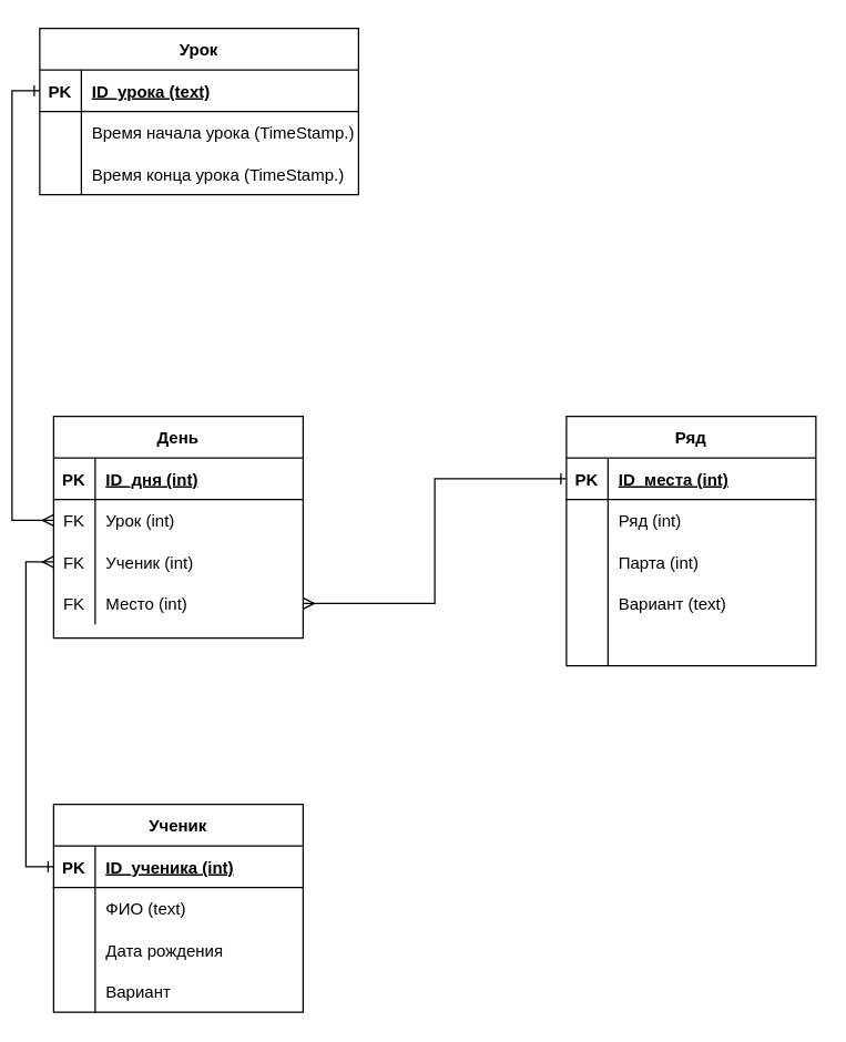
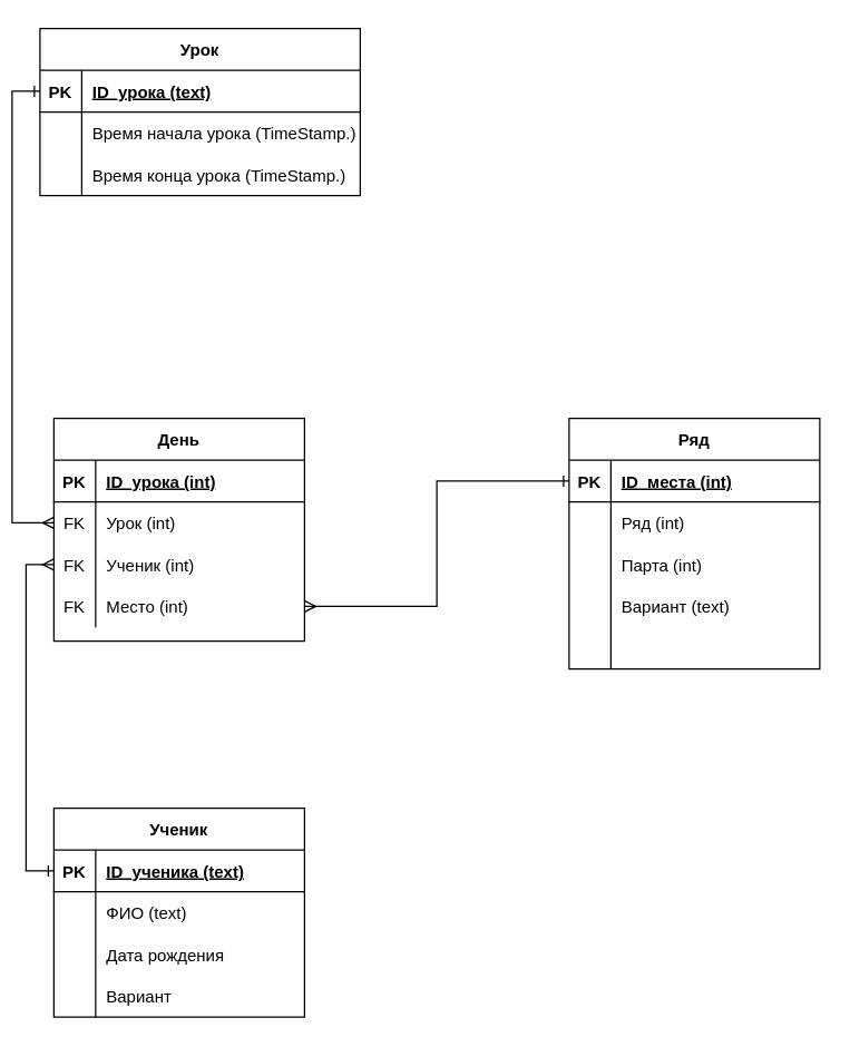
- <mxCell id="44" value="ID_дня (int)" style="shape=partialRectangle;connectable=0;fillColor=none;top=0;left=0;bottom=0;right=0;align=left;spacingLeft=6;fontStyle=5;overflow=hidden;strokeColor=default;fontFamily=Helvetica;fontSize=12;fontColor=default;" vertex="1" parent="42"><mxGeometry x="30" width="150" height="30" as="geometry"><mxRectangle width="150" height="30" as="alternateBounds" /></mxGeometry></mxCell>
+ <mxCell id="44" value="ID_урока (int)" style="shape=partialRectangle;connectable=0;fillColor=none;top=0;left=0;bottom=0;right=0;align=left;spacingLeft=6;fontStyle=5;overflow=hidden;strokeColor=default;fontFamily=Helvetica;fontSize=12;fontColor=default;" vertex="1" parent="42"><mxGeometry x="30" width="150" height="30" as="geometry"><mxRectangle width="150" height="30" as="alternateBounds" /></mxGeometry></mxCell>
- <mxCell id="5" value="ID_ученика (int)" style="shape=partialRectangle;connectable=0;fillColor=none;top=0;left=0;bottom=0;right=0;align=left;spacingLeft=6;fontStyle=5;overflow=hidden;" vertex="1" parent="3"><mxGeometry x="30" width="150" height="30" as="geometry"><mxRectangle width="150" height="30" as="alternateBounds" /></mxGeometry></mxCell>
+ <mxCell id="5" value="ID_ученика (text)" style="shape=partialRectangle;connectable=0;fillColor=none;top=0;left=0;bottom=0;right=0;align=left;spacingLeft=6;fontStyle=5;overflow=hidden;" vertex="1" parent="3"><mxGeometry x="30" width="150" height="30" as="geometry"><mxRectangle width="150" height="30" as="alternateBounds" /></mxGeometry></mxCell>
